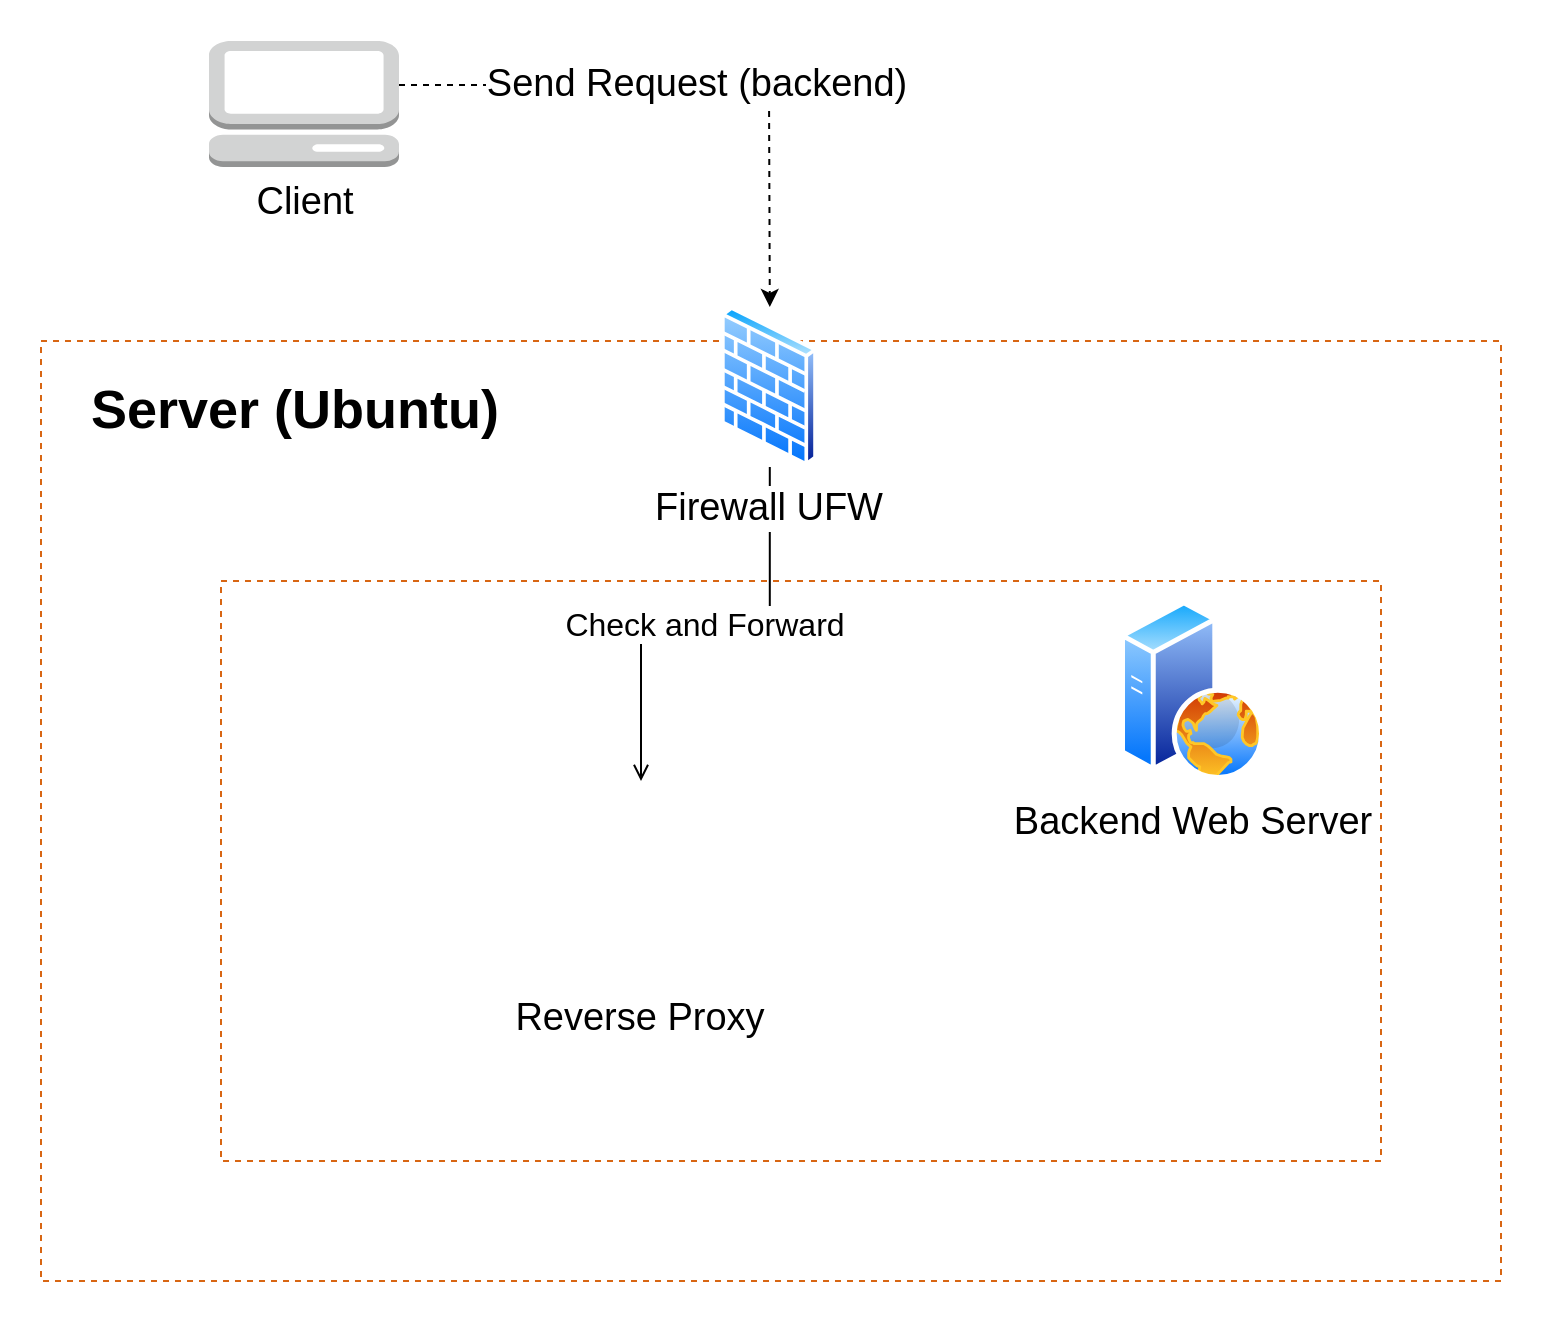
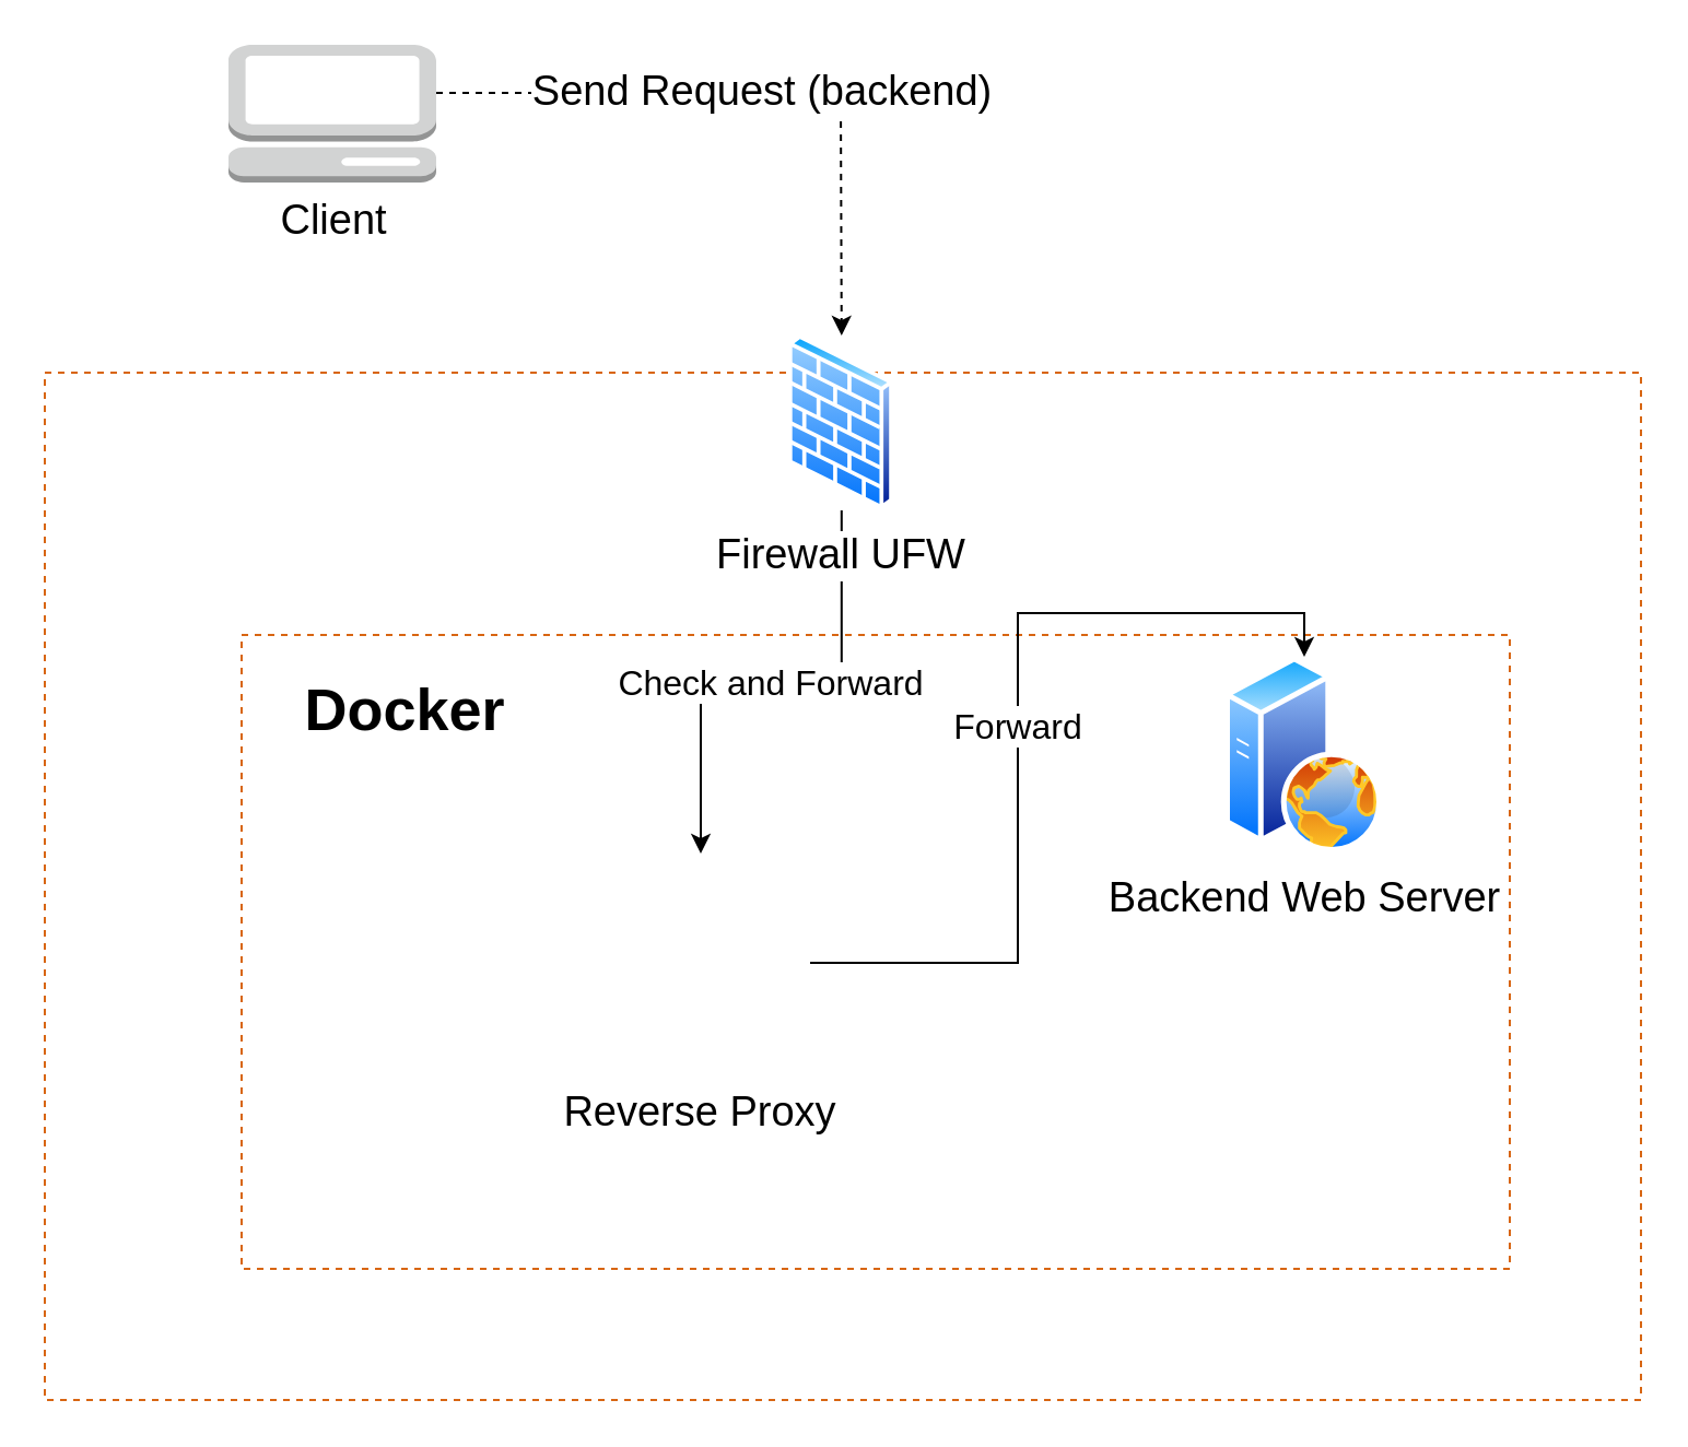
- <mxCell id="9" value="Server (Ubuntu)" style="text;html=1;align=center;verticalAlign=middle;whiteSpace=wrap;rounded=0;fontSize=27;fontStyle=1" vertex="1" parent="1"><mxGeometry x="35" y="180" width="225" height="50" as="geometry" /></mxCell>
+ <mxCell id="10" value="Docker" style="text;html=1;align=center;verticalAlign=middle;whiteSpace=wrap;rounded=0;fontSize=27;fontStyle=1" vertex="1" parent="1"><mxGeometry x="135" y="300" width="100" height="50" as="geometry" /></mxCell>
- <mxCell id="11" value="Check and Forward" style="edgeStyle=orthogonalEdgeStyle;rounded=0;orthogonalLoop=1;jettySize=auto;html=1;fontSize=16;endArrow=open;" edge="1" parent="1" source="12" target="8"><mxGeometry relative="1" as="geometry" /></mxCell>
+ <mxCell id="11" value="Check and Forward" style="edgeStyle=orthogonalEdgeStyle;rounded=0;orthogonalLoop=1;jettySize=auto;html=1;fontSize=16;" edge="1" parent="1" source="12" target="8"><mxGeometry relative="1" as="geometry" /></mxCell>
+ <mxCell id="7" value="Forward" style="edgeStyle=orthogonalEdgeStyle;rounded=0;orthogonalLoop=1;jettySize=auto;html=1;entryX=0.5;entryY=0;entryDx=0;entryDy=0;fontSize=16;" edge="1" parent="1" source="8" target="6"><mxGeometry relative="1" as="geometry" /></mxCell>
